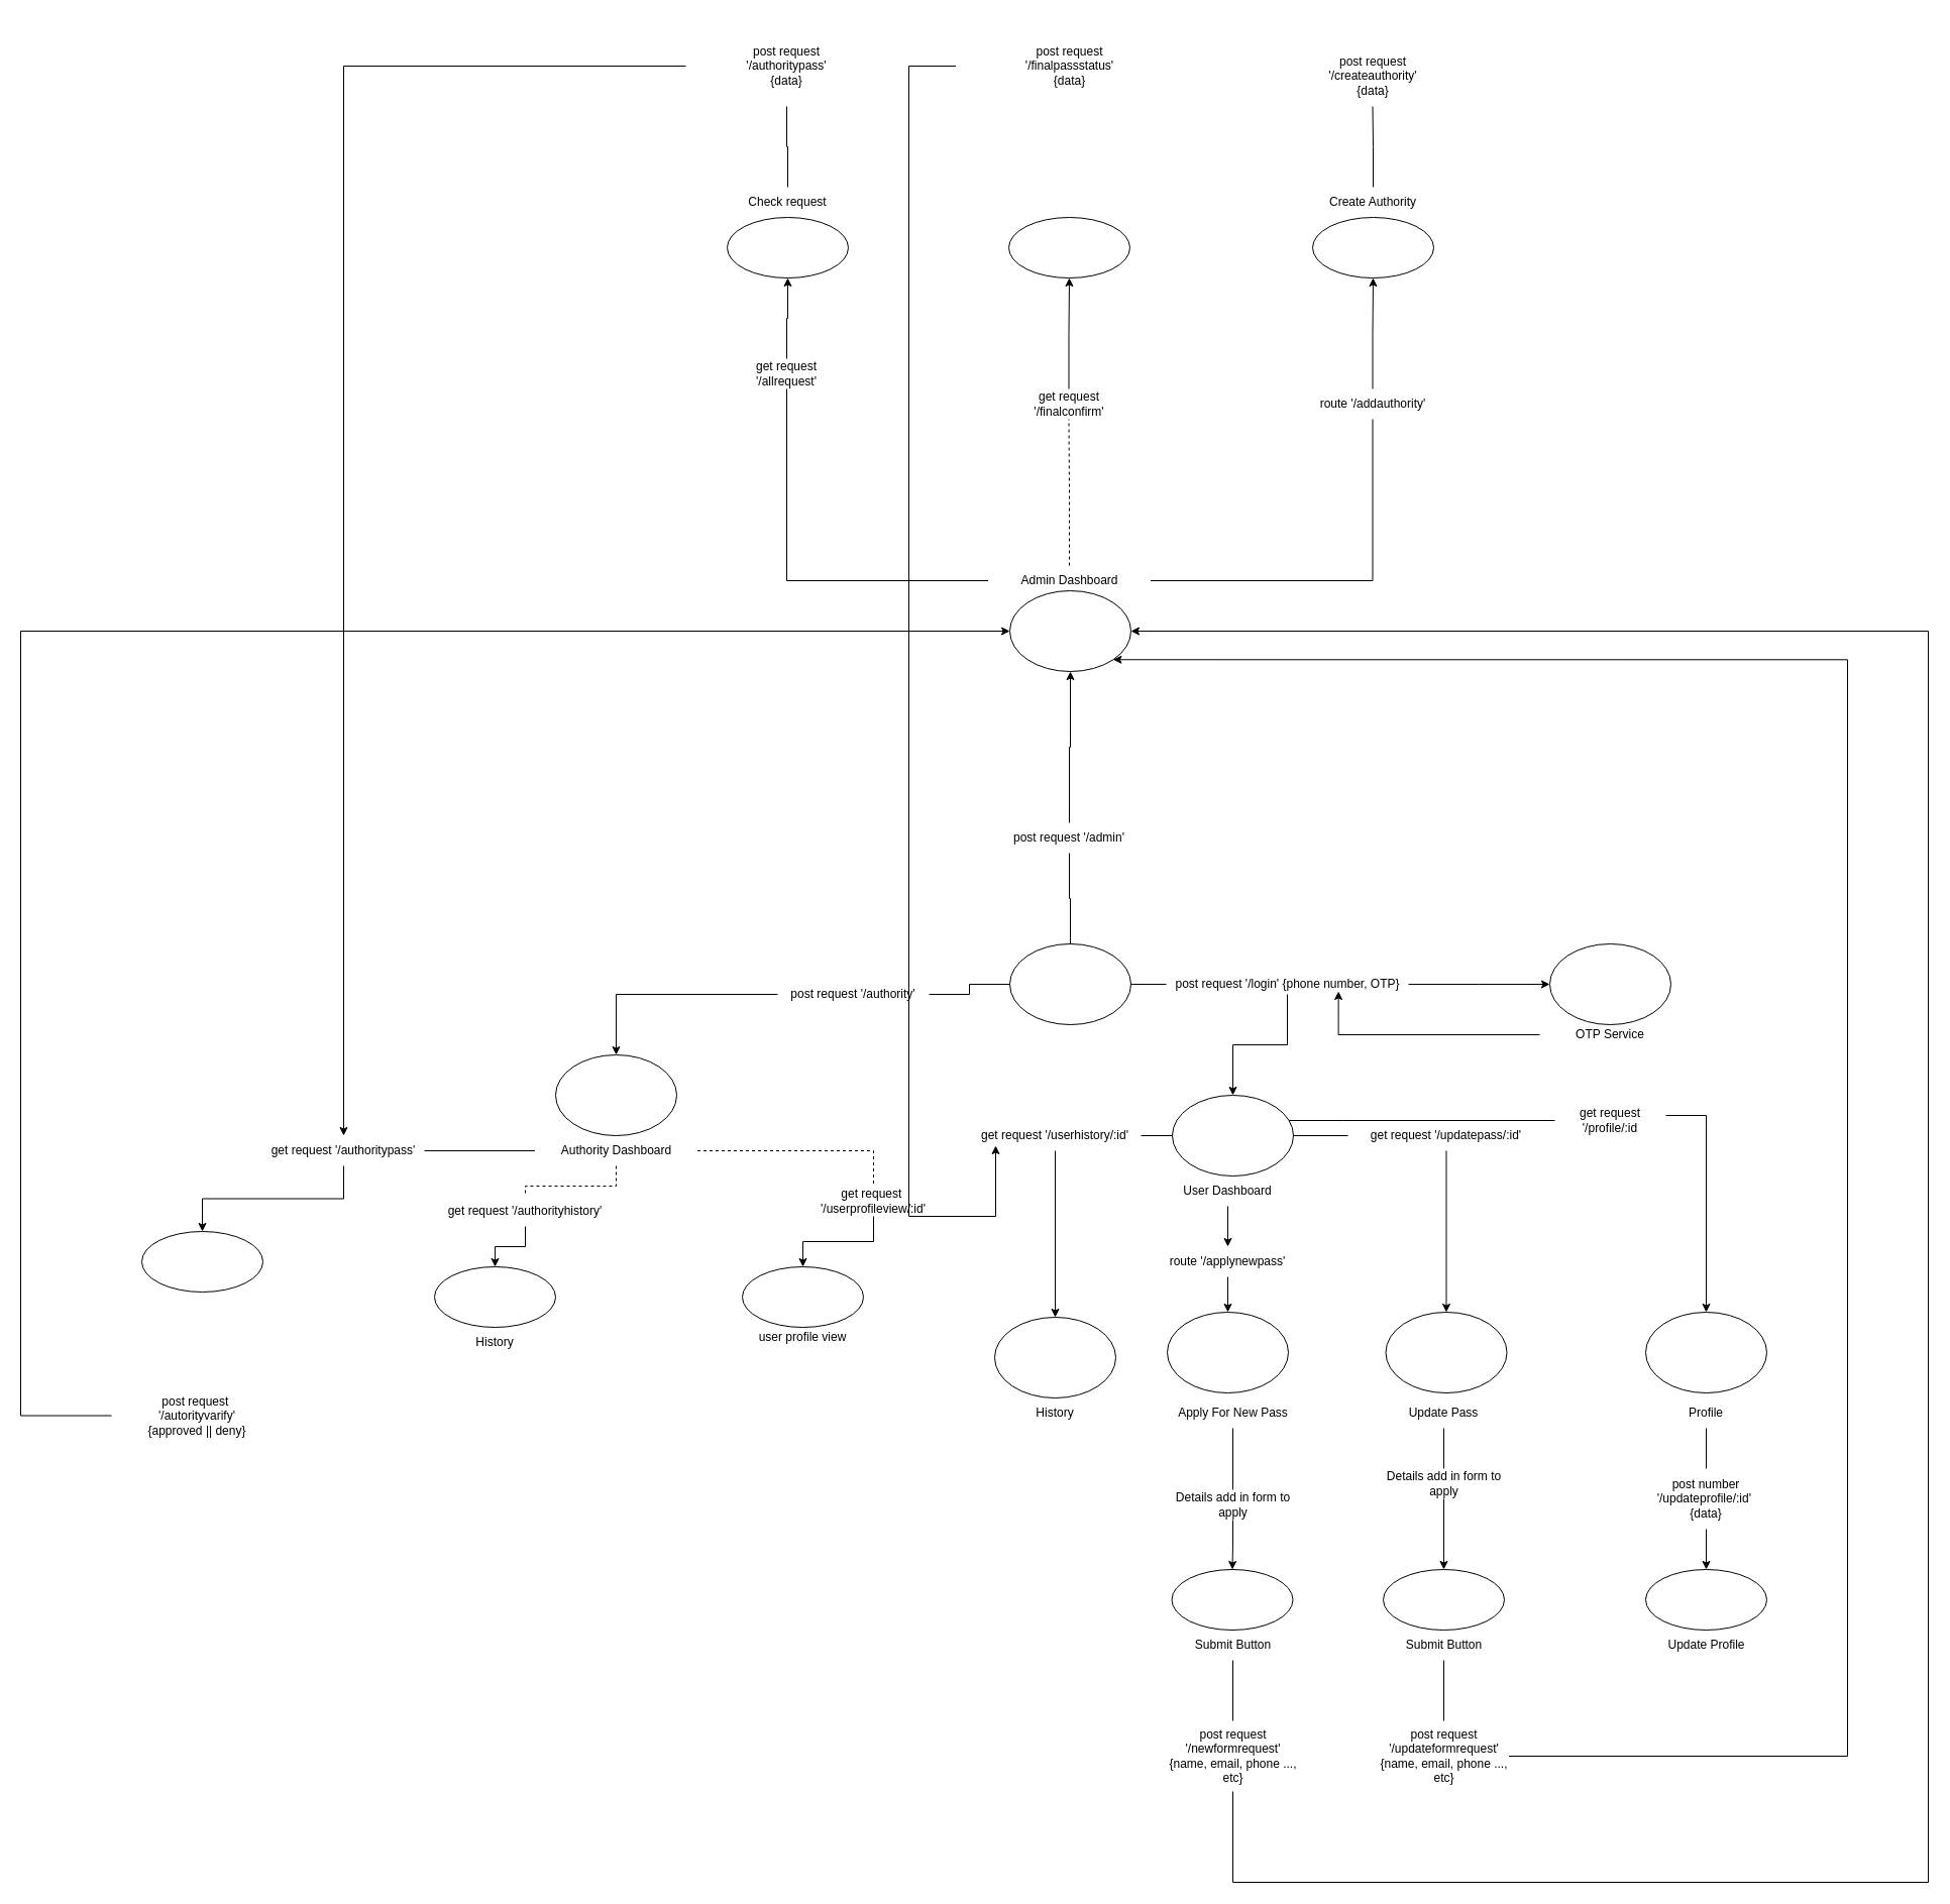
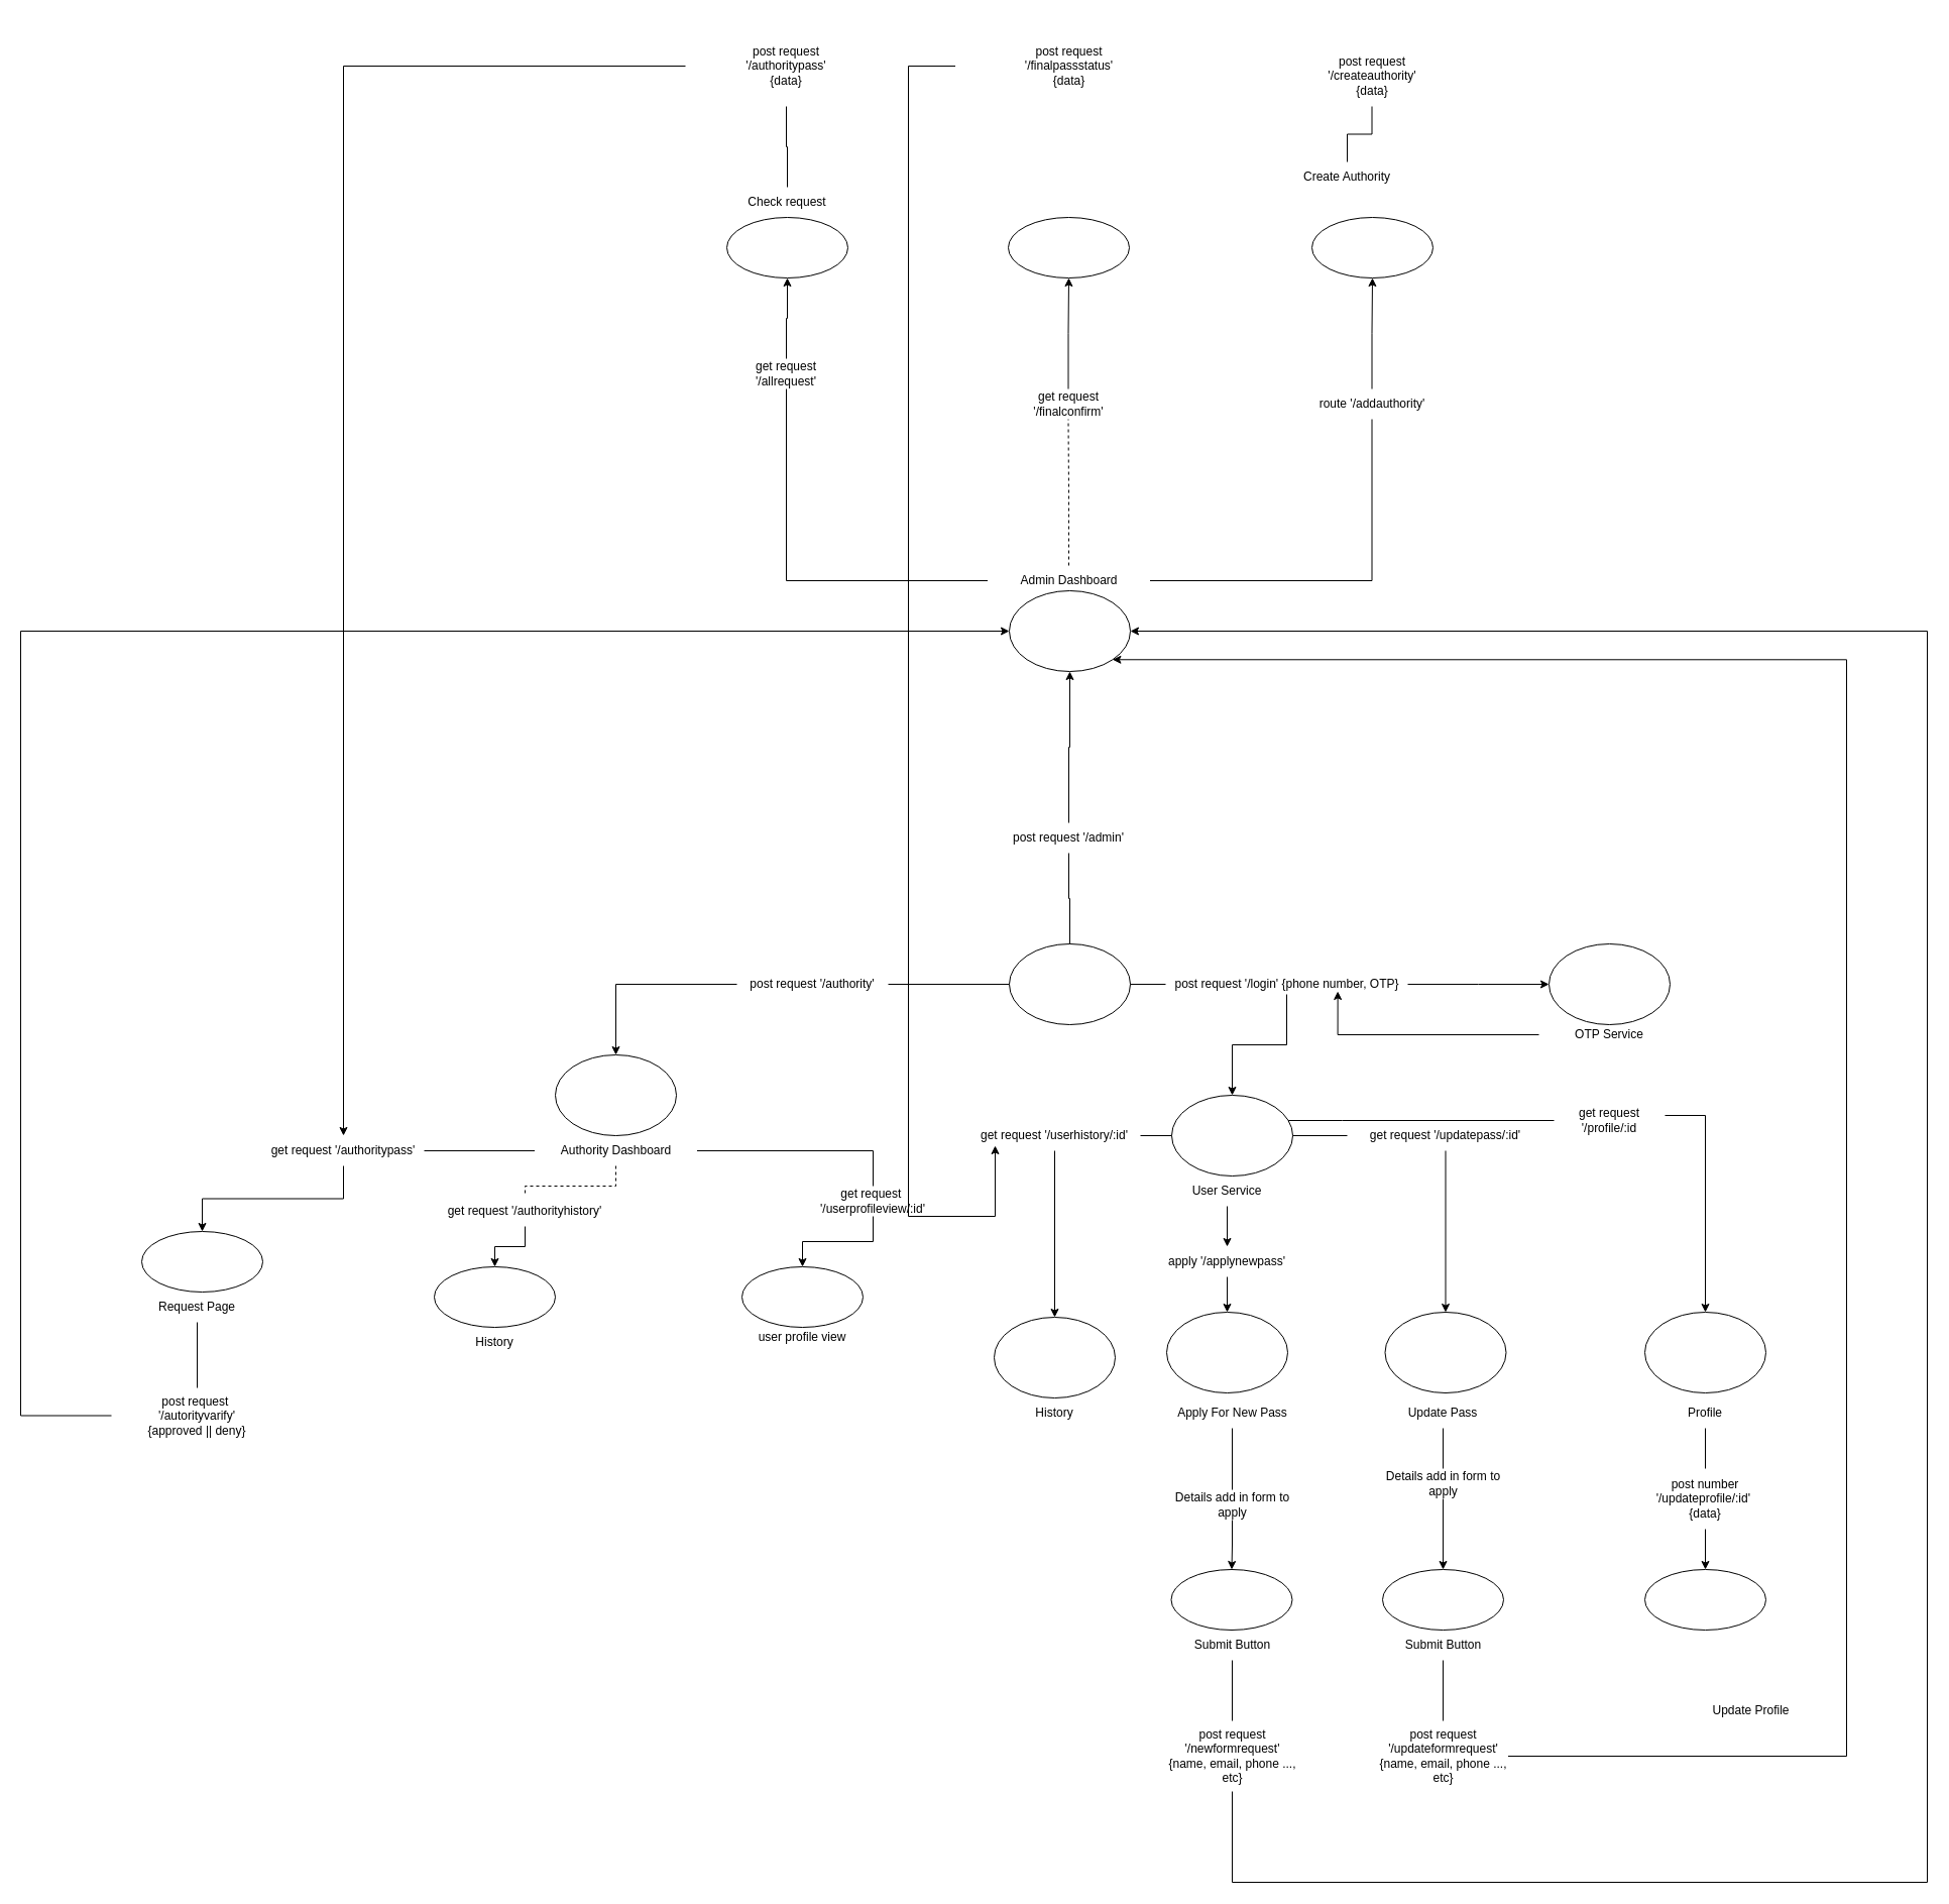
- <mxCell id="88" value="Create Authority" style="text;html=1;strokeColor=none;fillColor=none;align=center;verticalAlign=middle;whiteSpace=wrap;rounded=0;" vertex="1" parent="1"><mxGeometry x="1315" y="185" width="90" height="30" as="geometry" /></mxCell>
+ <mxCell id="88" value="Create Authority" style="text;html=1;strokeColor=none;fillColor=none;align=center;verticalAlign=middle;whiteSpace=wrap;rounded=0;" vertex="1" parent="1"><mxGeometry x="1290" y="160" width="90" height="30" as="geometry" /></mxCell>
- <mxCell id="41" value="post request '/authority'" style="text;html=1;strokeColor=none;fillColor=none;align=center;verticalAlign=middle;whiteSpace=wrap;rounded=0;" vertex="1" parent="1"><mxGeometry x="770" y="970" width="150" height="30" as="geometry" /></mxCell>
+ <mxCell id="41" value="post request '/authority'" style="text;html=1;strokeColor=none;fillColor=none;align=center;verticalAlign=middle;whiteSpace=wrap;rounded=0;" vertex="1" parent="1"><mxGeometry x="730" y="960" width="150" height="30" as="geometry" /></mxCell>
- <mxCell id="80" value="" style="edgeStyle=orthogonalEdgeStyle;rounded=0;orthogonalLoop=1;jettySize=auto;html=1;endArrow=none;dashed=1;" edge="1" parent="1" source="52" target="79"><mxGeometry relative="1" as="geometry"><mxPoint x="690.5" y="1140" as="sourcePoint" /><mxPoint x="790" y="1235" as="targetPoint" /></mxGeometry></mxCell>
+ <mxCell id="80" value="" style="edgeStyle=orthogonalEdgeStyle;rounded=0;orthogonalLoop=1;jettySize=auto;html=1;endArrow=none;" edge="1" parent="1" source="52" target="79"><mxGeometry relative="1" as="geometry"><mxPoint x="690.5" y="1140" as="sourcePoint" /><mxPoint x="790" y="1235" as="targetPoint" /></mxGeometry></mxCell>
- <mxCell id="14" value="User Dashboard" style="text;html=1;strokeColor=none;fillColor=none;align=center;verticalAlign=middle;whiteSpace=wrap;rounded=0;" parent="1" vertex="1"><mxGeometry x="1161" y="1165" width="110" height="30" as="geometry" /></mxCell>
+ <mxCell id="14" value="User Service" style="text;html=1;strokeColor=none;fillColor=none;align=center;verticalAlign=middle;whiteSpace=wrap;rounded=0;" parent="1" vertex="1"><mxGeometry x="1161" y="1165" width="110" height="30" as="geometry" /></mxCell>
- <mxCell id="25" value="route '/applynewpass'" style="text;html=1;strokeColor=none;fillColor=none;align=center;verticalAlign=middle;whiteSpace=wrap;rounded=0;" parent="1" vertex="1"><mxGeometry x="1141" y="1235" width="150" height="30" as="geometry" /></mxCell>
+ <mxCell id="25" value="apply '/applynewpass'" style="text;html=1;strokeColor=none;fillColor=none;align=center;verticalAlign=middle;whiteSpace=wrap;rounded=0;" parent="1" vertex="1"><mxGeometry x="1141" y="1235" width="150" height="30" as="geometry" /></mxCell>
+ <mxCell id="72" value="Request Page" style="text;html=1;strokeColor=none;fillColor=none;align=center;verticalAlign=middle;whiteSpace=wrap;rounded=0;" vertex="1" parent="1"><mxGeometry x="140" y="1280" width="110" height="30" as="geometry" /></mxCell>
+ <mxCell id="83" value="" style="edgeStyle=orthogonalEdgeStyle;rounded=0;orthogonalLoop=1;jettySize=auto;html=1;endArrow=none;" edge="1" parent="1" source="72" target="82"><mxGeometry relative="1" as="geometry"><mxPoint x="195" y="1310" as="sourcePoint" /><mxPoint x="195" y="1495" as="targetPoint" /></mxGeometry></mxCell>
- <mxCell id="66" value="Update Profile" style="text;html=1;strokeColor=none;fillColor=none;align=center;verticalAlign=middle;whiteSpace=wrap;rounded=0;" vertex="1" parent="1"><mxGeometry x="1642.5" y="1615" width="95" height="30" as="geometry" /></mxCell>
+ <mxCell id="66" value="Update Profile" style="text;html=1;strokeColor=none;fillColor=none;align=center;verticalAlign=middle;whiteSpace=wrap;rounded=0;" vertex="1" parent="1"><mxGeometry x="1687.5" y="1680" width="95" height="30" as="geometry" /></mxCell>
